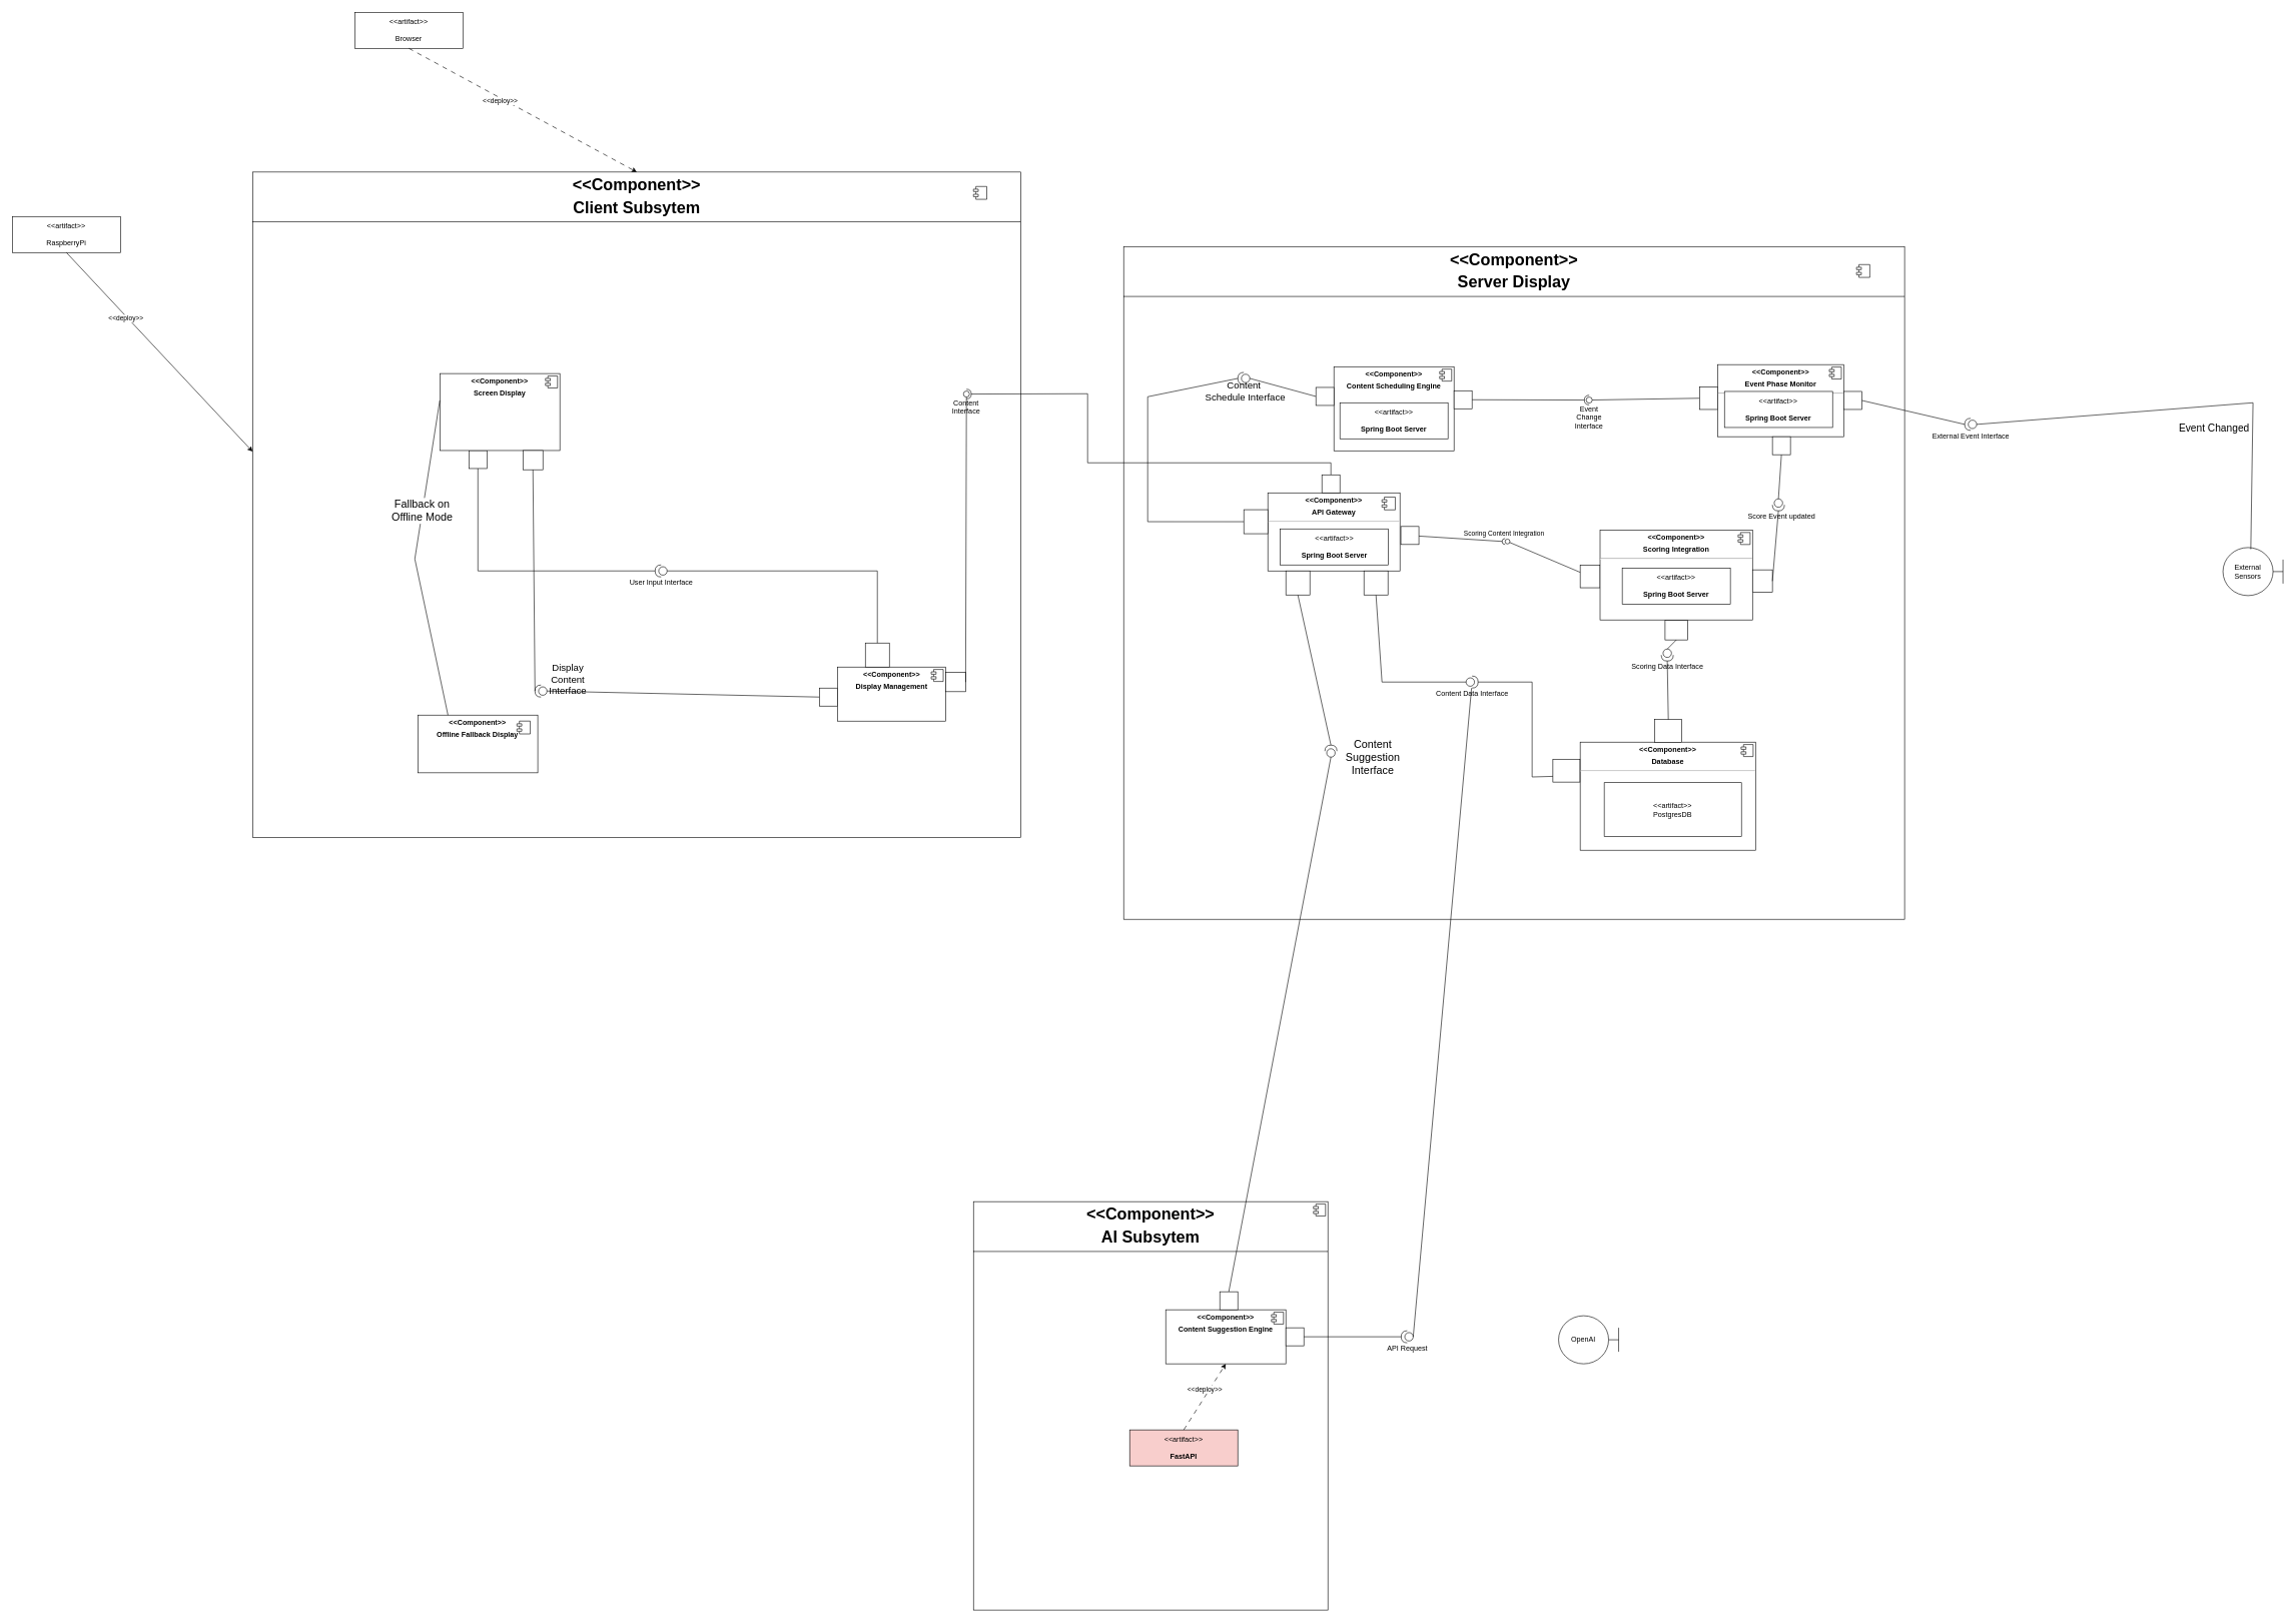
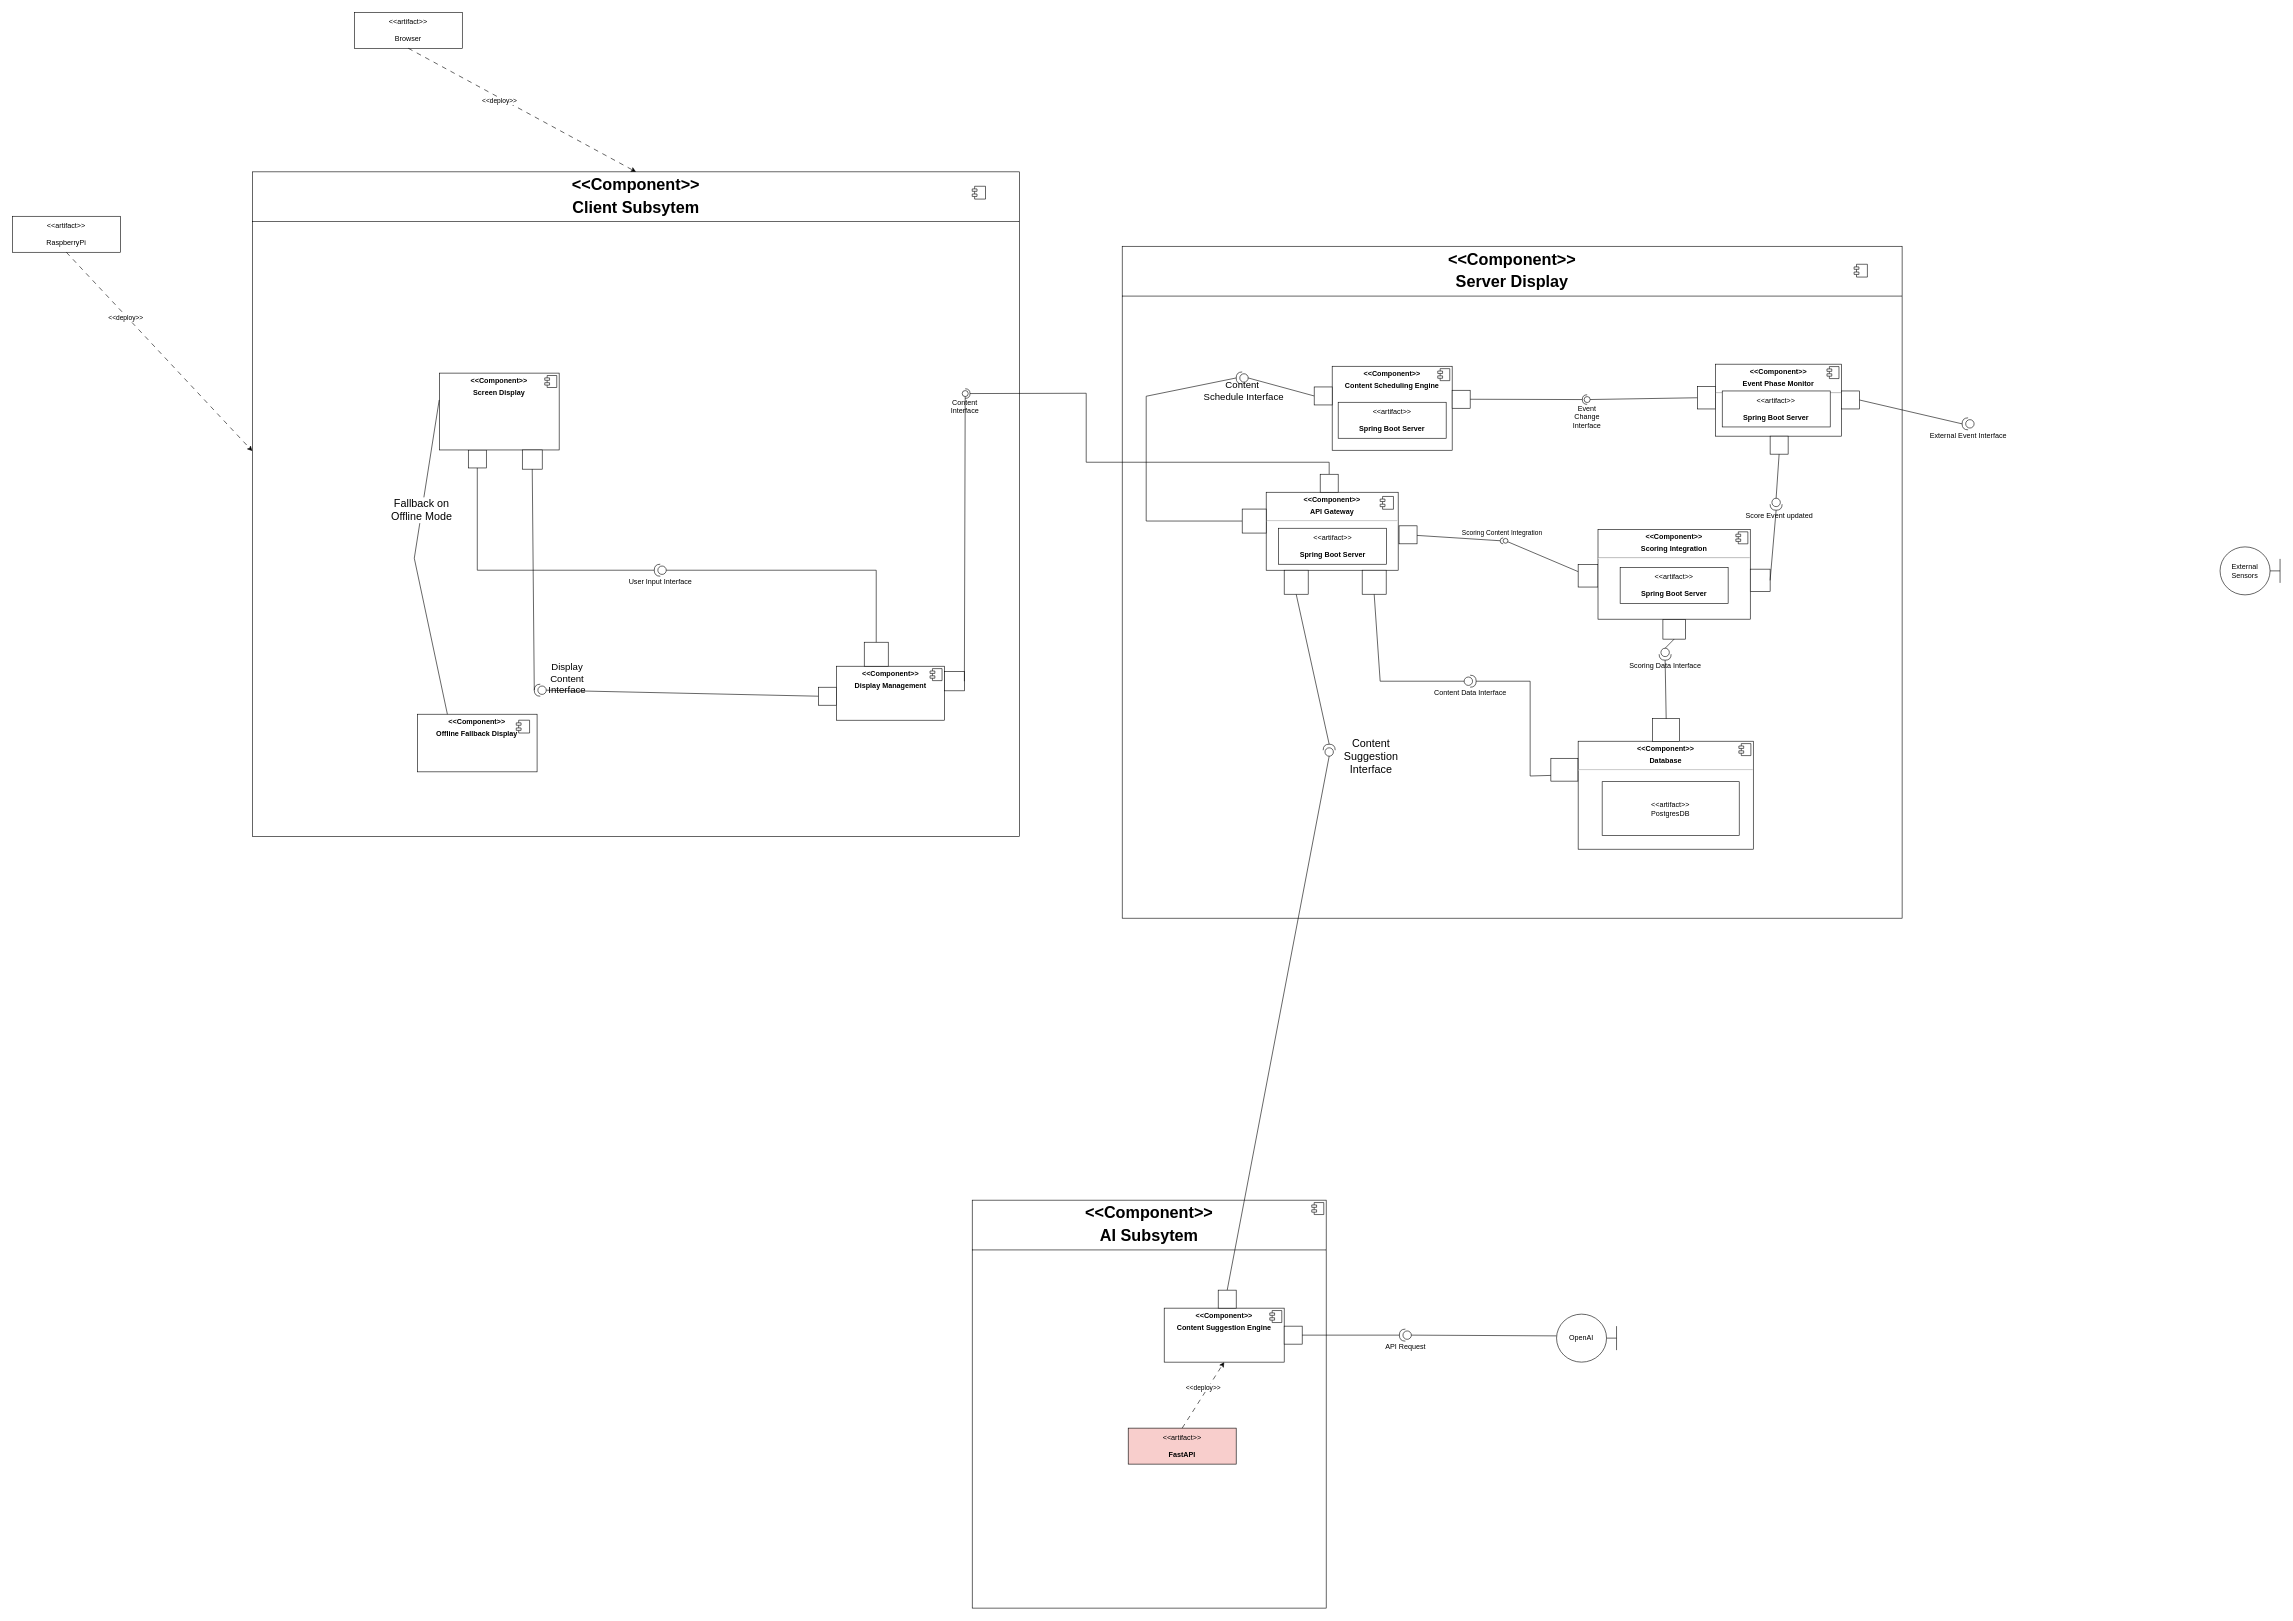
- <mxCell id="98" value="" style="endArrow=classic;html=1;rounded=0;exitX=0.5;exitY=1;exitDx=0;exitDy=0;entryX=0;entryY=0.42;entryDx=0;entryDy=0;dashed=0;dashPattern=8 8;entryPerimeter=0;" parent="1" source="97" target="10" edge="1"><mxGeometry width="50" height="50" relative="1" as="geometry"><mxPoint x="1100" y="440" as="sourcePoint" /><mxPoint x="1150" y="390" as="targetPoint" /></mxGeometry></mxCell>
+ <mxCell id="98" value="" style="endArrow=classic;html=1;rounded=0;exitX=0.5;exitY=1;exitDx=0;exitDy=0;entryX=0;entryY=0.42;entryDx=0;entryDy=0;dashed=1;dashPattern=8 8;entryPerimeter=0;" parent="1" source="97" target="10" edge="1"><mxGeometry width="50" height="50" relative="1" as="geometry"><mxPoint x="1100" y="440" as="sourcePoint" /><mxPoint x="1150" y="390" as="targetPoint" /></mxGeometry></mxCell>
- <mxCell id="67" value="" style="endArrow=none;html=1;rounded=0;exitX=0;exitY=0.5;exitDx=0;exitDy=0;exitPerimeter=0;entryX=0.537;entryY=0.966;entryDx=0;entryDy=0;entryPerimeter=0;" parent="1" source="64" target="56" edge="1"><mxGeometry width="50" height="50" relative="1" as="geometry"><mxPoint x="3380" y="740" as="sourcePoint" /><mxPoint x="3430" y="690" as="targetPoint" /><Array as="points"><mxPoint x="3750" y="670" /></Array></mxGeometry></mxCell>
- <mxCell id="68" value="Event Changed" style="edgeLabel;html=1;align=center;verticalAlign=middle;resizable=0;points=[];fontSize=17;" parent="67" connectable="0" vertex="1"><mxGeometry x="0.172" y="-2" relative="1" as="geometry"><mxPoint x="-17" y="38" as="offset" /></mxGeometry></mxCell>
- <mxCell id="112" value="" style="endArrow=none;html=1;rounded=0;exitX=0;exitY=0.5;exitDx=0;exitDy=0;exitPerimeter=0;" parent="1" source="110" target="78" edge="1"><mxGeometry width="50" height="50" relative="1" as="geometry"><mxPoint x="2320" y="2220" as="sourcePoint" /><mxPoint x="2482" y="2220" as="targetPoint" /></mxGeometry></mxCell>
+ <mxCell id="112" value="" style="endArrow=none;html=1;rounded=0;exitX=0;exitY=0.5;exitDx=0;exitDy=0;entryX=1.003;entryY=0.547;entryDx=0;entryDy=0;entryPerimeter=0;exitPerimeter=0;" parent="1" source="110" target="102" edge="1"><mxGeometry width="50" height="50" relative="1" as="geometry"><mxPoint x="2320" y="2220" as="sourcePoint" /><mxPoint x="2482" y="2220" as="targetPoint" /></mxGeometry></mxCell>
